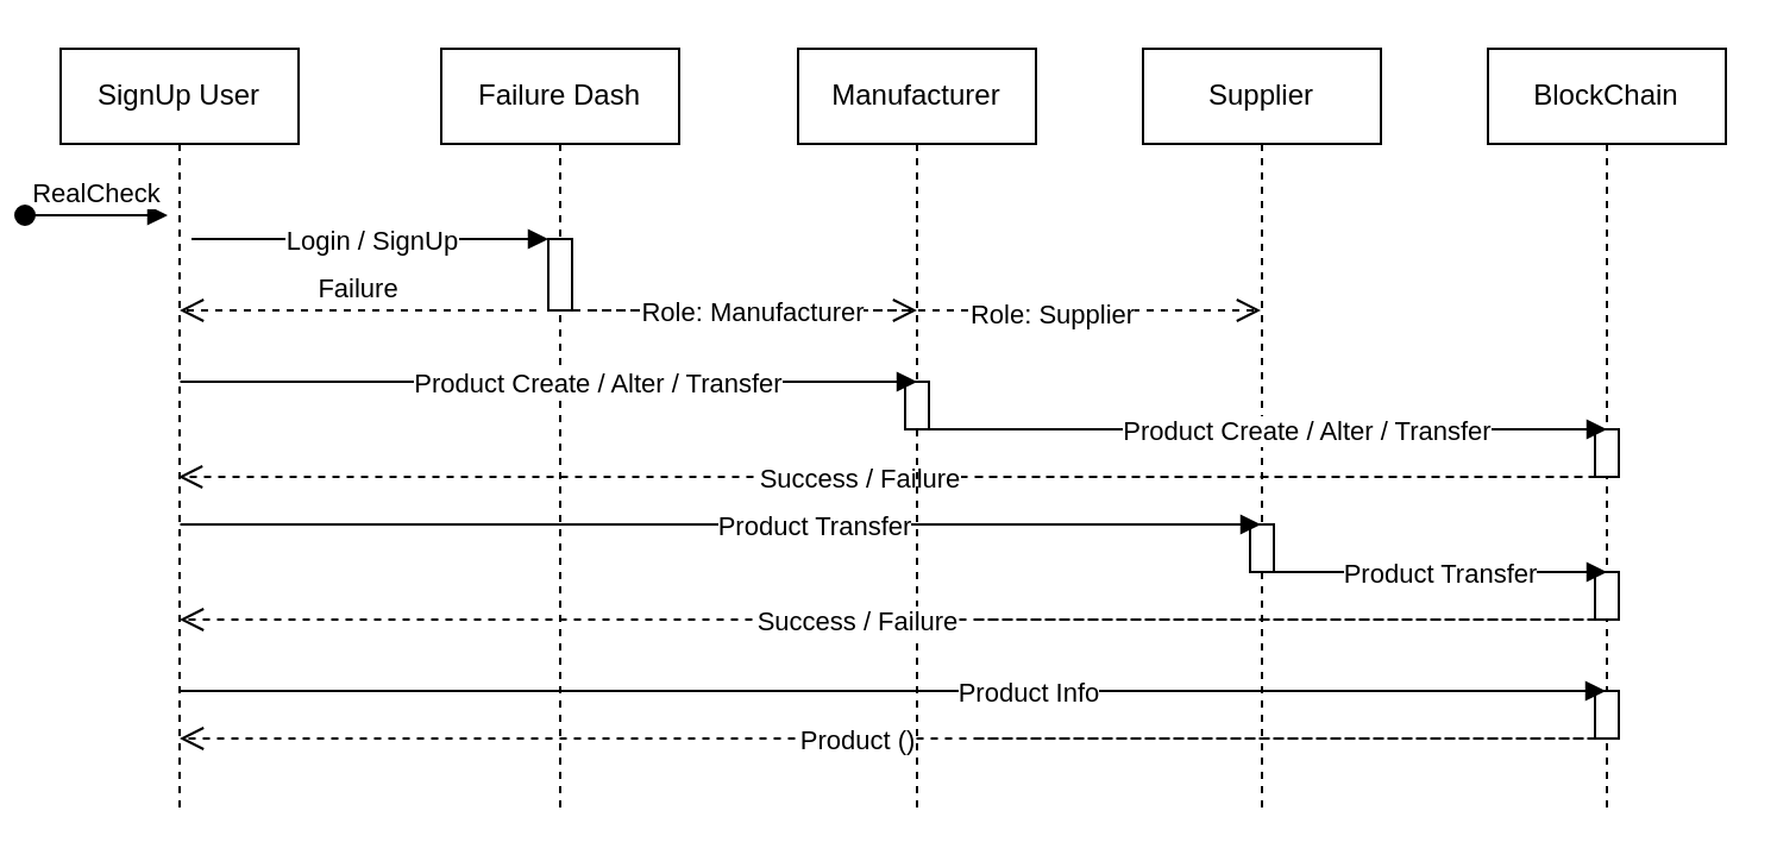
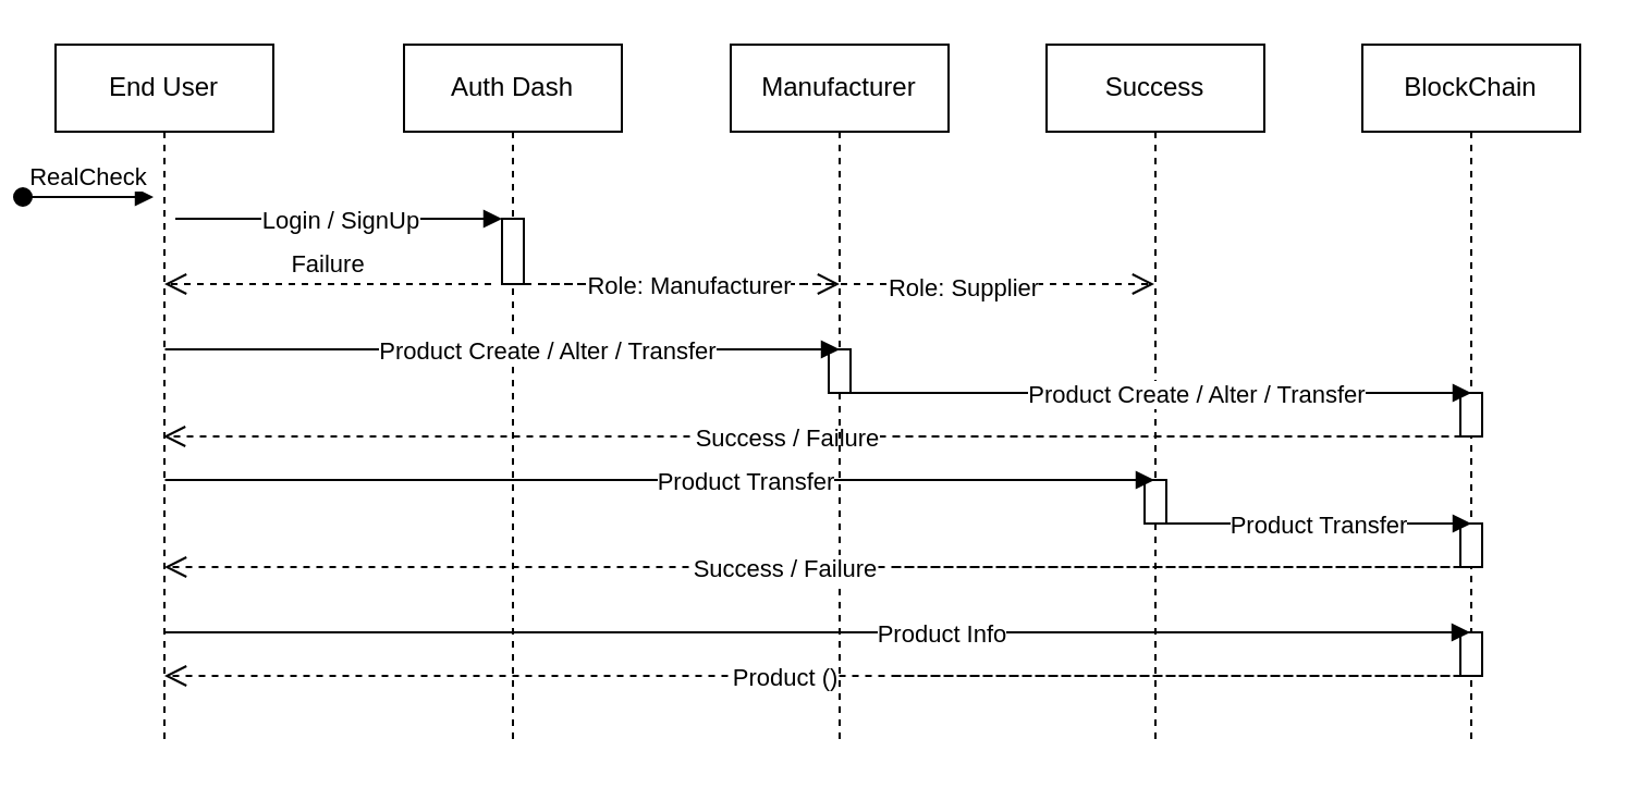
- <mxCell id="2" value="SignUp User" style="shape=umlLifeline;perimeter=lifelinePerimeter;whiteSpace=wrap;html=1;container=0;dropTarget=0;collapsible=0;recursiveResize=0;outlineConnect=0;portConstraint=eastwest;newEdgeStyle={&quot;edgeStyle&quot;:&quot;elbowEdgeStyle&quot;,&quot;elbow&quot;:&quot;vertical&quot;,&quot;curved&quot;:0,&quot;rounded&quot;:0};strokeColor=#000000;" parent="1" vertex="1"><mxGeometry x="20" y="20" width="100" height="320" as="geometry" /></mxCell>
+ <mxCell id="2" value="End User" style="shape=umlLifeline;perimeter=lifelinePerimeter;whiteSpace=wrap;html=1;container=0;dropTarget=0;collapsible=0;recursiveResize=0;outlineConnect=0;portConstraint=eastwest;newEdgeStyle={&quot;edgeStyle&quot;:&quot;elbowEdgeStyle&quot;,&quot;elbow&quot;:&quot;vertical&quot;,&quot;curved&quot;:0,&quot;rounded&quot;:0};strokeColor=#000000;" parent="1" vertex="1"><mxGeometry x="20" y="20" width="100" height="320" as="geometry" /></mxCell>
- <mxCell id="4" value="Failure Dash" style="shape=umlLifeline;perimeter=lifelinePerimeter;whiteSpace=wrap;html=1;container=0;dropTarget=0;collapsible=0;recursiveResize=0;outlineConnect=0;portConstraint=eastwest;newEdgeStyle={&quot;edgeStyle&quot;:&quot;elbowEdgeStyle&quot;,&quot;elbow&quot;:&quot;vertical&quot;,&quot;curved&quot;:0,&quot;rounded&quot;:0};strokeColor=#000000;" parent="1" vertex="1"><mxGeometry x="180" y="20" width="100" height="320" as="geometry" /></mxCell>
+ <mxCell id="4" value="Auth Dash" style="shape=umlLifeline;perimeter=lifelinePerimeter;whiteSpace=wrap;html=1;container=0;dropTarget=0;collapsible=0;recursiveResize=0;outlineConnect=0;portConstraint=eastwest;newEdgeStyle={&quot;edgeStyle&quot;:&quot;elbowEdgeStyle&quot;,&quot;elbow&quot;:&quot;vertical&quot;,&quot;curved&quot;:0,&quot;rounded&quot;:0};strokeColor=#000000;" parent="1" vertex="1"><mxGeometry x="180" y="20" width="100" height="320" as="geometry" /></mxCell>
- <mxCell id="12" value="Supplier" style="shape=umlLifeline;perimeter=lifelinePerimeter;whiteSpace=wrap;html=1;container=0;dropTarget=0;collapsible=0;recursiveResize=0;outlineConnect=0;portConstraint=eastwest;newEdgeStyle={&quot;edgeStyle&quot;:&quot;elbowEdgeStyle&quot;,&quot;elbow&quot;:&quot;vertical&quot;,&quot;curved&quot;:0,&quot;rounded&quot;:0};strokeColor=#000000;" vertex="1" parent="1"><mxGeometry x="475" y="20" width="100" height="320" as="geometry" /></mxCell>
+ <mxCell id="12" value="Success" style="shape=umlLifeline;perimeter=lifelinePerimeter;whiteSpace=wrap;html=1;container=0;dropTarget=0;collapsible=0;recursiveResize=0;outlineConnect=0;portConstraint=eastwest;newEdgeStyle={&quot;edgeStyle&quot;:&quot;elbowEdgeStyle&quot;,&quot;elbow&quot;:&quot;vertical&quot;,&quot;curved&quot;:0,&quot;rounded&quot;:0};strokeColor=#000000;" vertex="1" parent="1"><mxGeometry x="475" y="20" width="100" height="320" as="geometry" /></mxCell>
